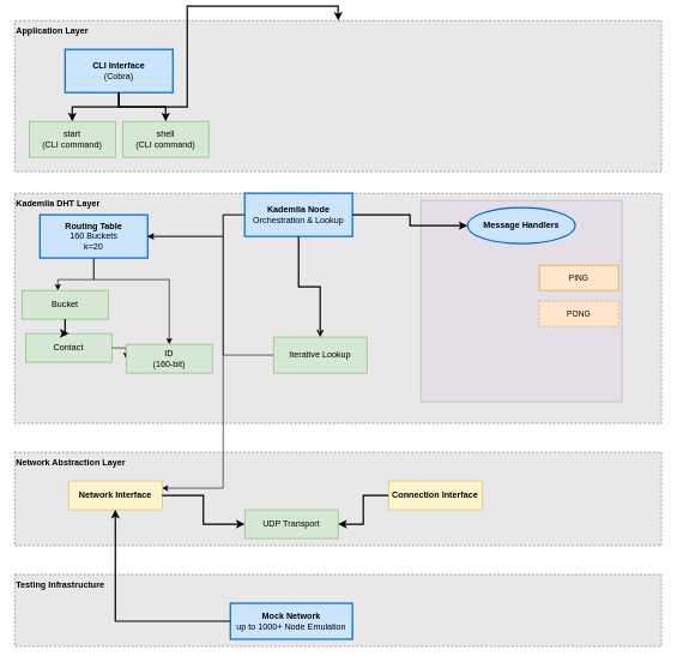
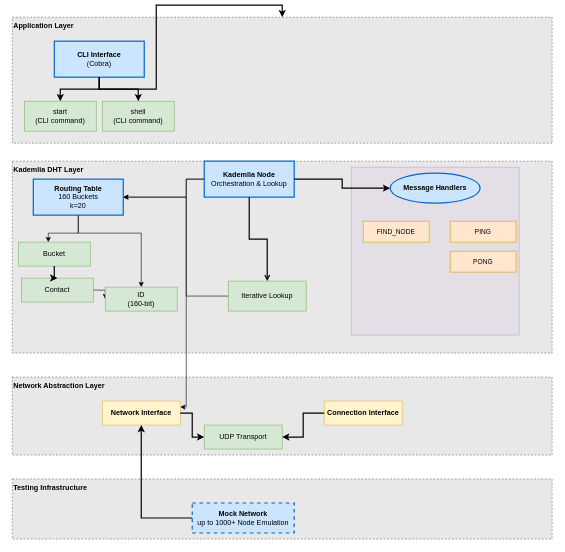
+ <mxCell id="38" value="FIND_NODE" style="rounded=0;whiteSpace=wrap;html=1;fillColor=#FFE6CC;strokeColor=#D79B00;fontSize=11;" parent="1" vertex="1"><mxGeometry x="605" y="360" width="110" height="35" as="geometry" /></mxCell>
- <mxCell id="19" value="PONG" style="rounded=0;whiteSpace=wrap;html=1;fillColor=#FFE6CC;strokeColor=#D79B00;fontSize=11;dashed=1;" parent="1" vertex="1"><mxGeometry x="750" y="410" width="110" height="35" as="geometry" /></mxCell>
+ <mxCell id="19" value="PONG" style="rounded=0;whiteSpace=wrap;html=1;fillColor=#FFE6CC;strokeColor=#D79B00;fontSize=11;" parent="1" vertex="1"><mxGeometry x="750" y="410" width="110" height="35" as="geometry" /></mxCell>
- <mxCell id="23" value="&lt;b&gt;Network Interface&lt;/b&gt;" style="rounded=0;whiteSpace=wrap;html=1;fillColor=#FFF4CC;strokeColor=#D6B656;" parent="1" vertex="1"><mxGeometry x="95" y="660" width="130" height="40" as="geometry" /></mxCell>
+ <mxCell id="23" value="&lt;b&gt;Network Interface&lt;/b&gt;" style="rounded=0;whiteSpace=wrap;html=1;fillColor=#FFF4CC;strokeColor=#D6B656;" parent="1" vertex="1"><mxGeometry x="170" y="660" width="130" height="40" as="geometry" /></mxCell>
- <mxCell id="27" value="&lt;b&gt;Mock Network&lt;/b&gt;&lt;br&gt;up to 1000+ Node Emulation" style="rounded=0;whiteSpace=wrap;html=1;fillColor=#CCE5FF;strokeColor=#0066CC;strokeWidth=2;" parent="1" vertex="1"><mxGeometry x="320" y="830" width="170" height="50" as="geometry" /></mxCell>
+ <mxCell id="27" value="&lt;b&gt;Mock Network&lt;/b&gt;&lt;br&gt;up to 1000+ Node Emulation" style="rounded=0;whiteSpace=wrap;html=1;fillColor=#CCE5FF;strokeColor=#0066CC;strokeWidth=2;dashed=1;" parent="1" vertex="1"><mxGeometry x="320" y="830" width="170" height="50" as="geometry" /></mxCell>
